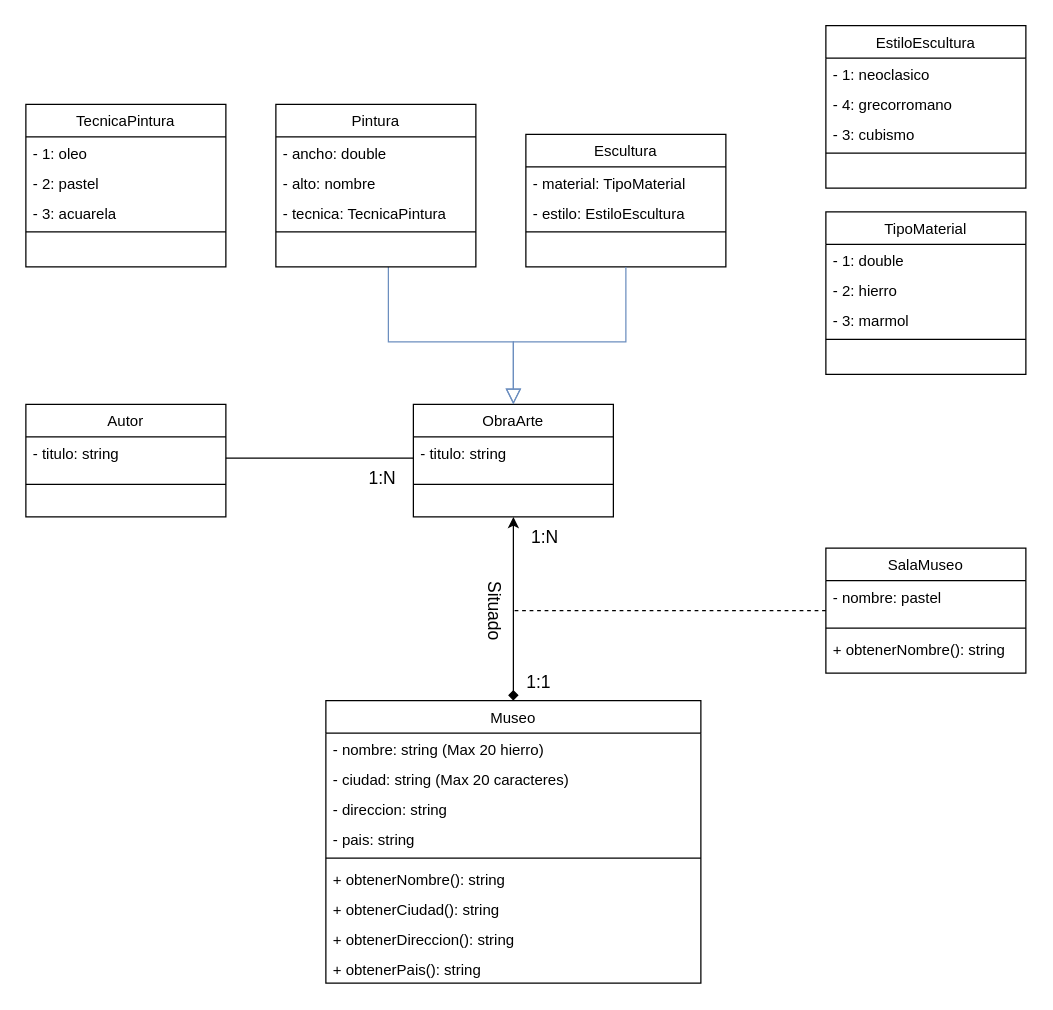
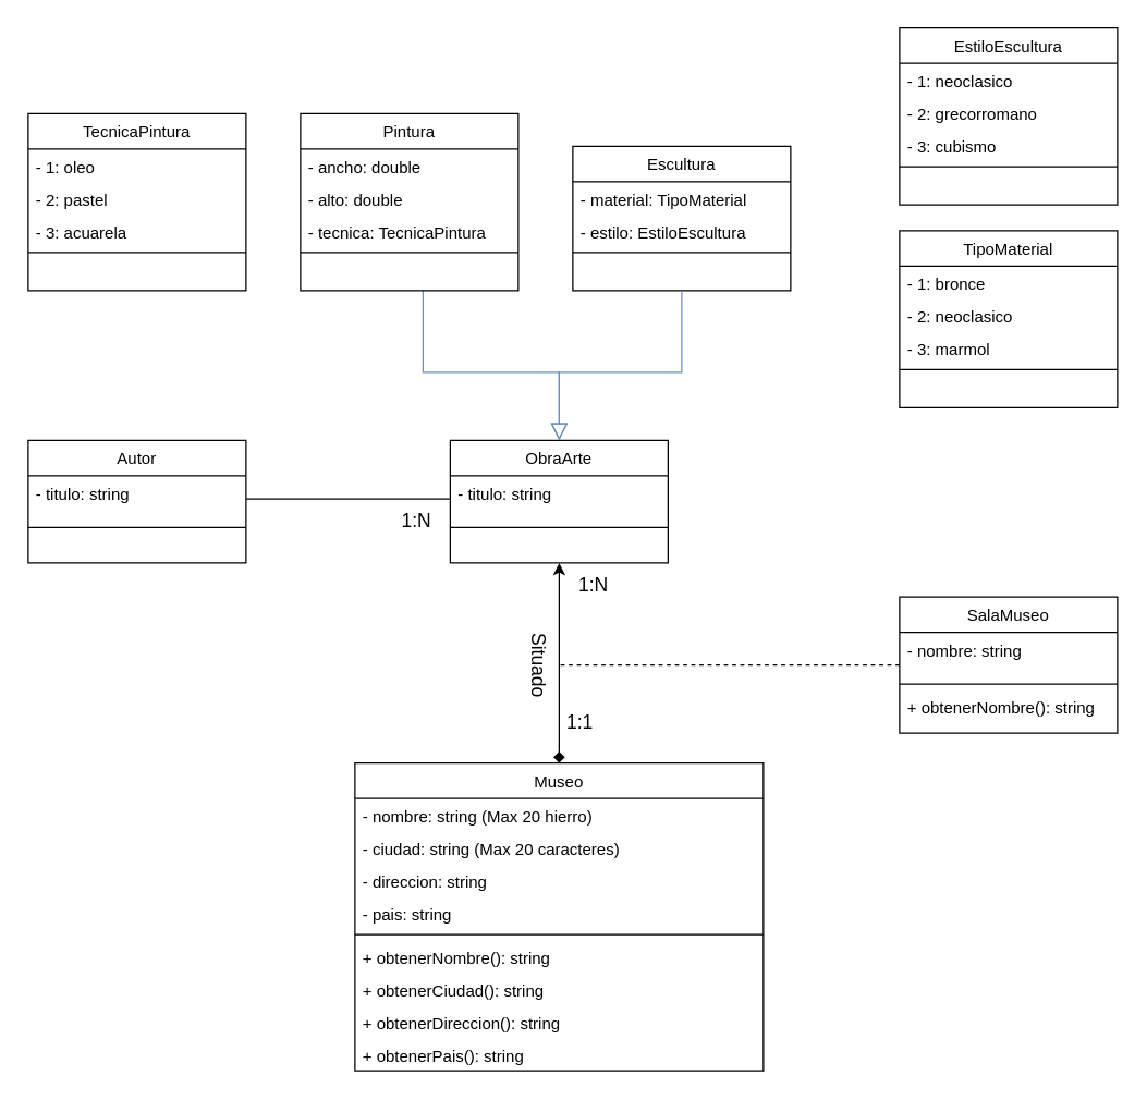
- <mxCell id="26" value="- 4: grecorromano" style="text;align=left;verticalAlign=top;spacingLeft=4;spacingRight=4;overflow=hidden;rotatable=0;points=[[0,0.5],[1,0.5]];portConstraint=eastwest;" vertex="1" parent="24"><mxGeometry y="50" width="160" height="24" as="geometry" /></mxCell>
+ <mxCell id="26" value="- 2: grecorromano" style="text;align=left;verticalAlign=top;spacingLeft=4;spacingRight=4;overflow=hidden;rotatable=0;points=[[0,0.5],[1,0.5]];portConstraint=eastwest;" vertex="1" parent="24"><mxGeometry y="50" width="160" height="24" as="geometry" /></mxCell>
- <mxCell id="32" value="- alto: nombre" style="text;align=left;verticalAlign=top;spacingLeft=4;spacingRight=4;overflow=hidden;rotatable=0;points=[[0,0.5],[1,0.5]];portConstraint=eastwest;" vertex="1" parent="30"><mxGeometry y="50" width="160" height="24" as="geometry" /></mxCell>
+ <mxCell id="32" value="- alto: double" style="text;align=left;verticalAlign=top;spacingLeft=4;spacingRight=4;overflow=hidden;rotatable=0;points=[[0,0.5],[1,0.5]];portConstraint=eastwest;" vertex="1" parent="30"><mxGeometry y="50" width="160" height="24" as="geometry" /></mxCell>
- <mxCell id="19" value="- 1: double" style="text;align=left;verticalAlign=top;spacingLeft=4;spacingRight=4;overflow=hidden;rotatable=0;points=[[0,0.5],[1,0.5]];portConstraint=eastwest;" vertex="1" parent="18"><mxGeometry y="26" width="160" height="24" as="geometry" /></mxCell>
+ <mxCell id="19" value="- 1: bronce" style="text;align=left;verticalAlign=top;spacingLeft=4;spacingRight=4;overflow=hidden;rotatable=0;points=[[0,0.5],[1,0.5]];portConstraint=eastwest;" vertex="1" parent="18"><mxGeometry y="26" width="160" height="24" as="geometry" /></mxCell>
- <mxCell id="20" value="- 2: hierro" style="text;align=left;verticalAlign=top;spacingLeft=4;spacingRight=4;overflow=hidden;rotatable=0;points=[[0,0.5],[1,0.5]];portConstraint=eastwest;" vertex="1" parent="18"><mxGeometry y="50" width="160" height="24" as="geometry" /></mxCell>
+ <mxCell id="20" value="- 2: neoclasico" style="text;align=left;verticalAlign=top;spacingLeft=4;spacingRight=4;overflow=hidden;rotatable=0;points=[[0,0.5],[1,0.5]];portConstraint=eastwest;" vertex="1" parent="18"><mxGeometry y="50" width="160" height="24" as="geometry" /></mxCell>
- <mxCell id="56" value="- nombre: pastel" style="text;align=left;verticalAlign=top;spacingLeft=4;spacingRight=4;overflow=hidden;rotatable=0;points=[[0,0.5],[1,0.5]];portConstraint=eastwest;" vertex="1" parent="55"><mxGeometry y="26" width="160" height="34" as="geometry" /></mxCell>
+ <mxCell id="56" value="- nombre: string" style="text;align=left;verticalAlign=top;spacingLeft=4;spacingRight=4;overflow=hidden;rotatable=0;points=[[0,0.5],[1,0.5]];portConstraint=eastwest;" vertex="1" parent="55"><mxGeometry y="26" width="160" height="34" as="geometry" /></mxCell>
- <mxCell id="54" value="1:1" style="text;html=1;align=center;verticalAlign=middle;resizable=0;points=[];autosize=1;strokeColor=none;fillColor=none;fontSize=14;" vertex="1" parent="1"><mxGeometry x="410" y="530" width="40" height="30" as="geometry" /></mxCell>
+ <mxCell id="54" value="1:1" style="text;html=1;align=center;verticalAlign=middle;resizable=0;points=[];autosize=1;strokeColor=none;fillColor=none;fontSize=14;" vertex="1" parent="1"><mxGeometry x="405" y="515" width="40" height="30" as="geometry" /></mxCell>
